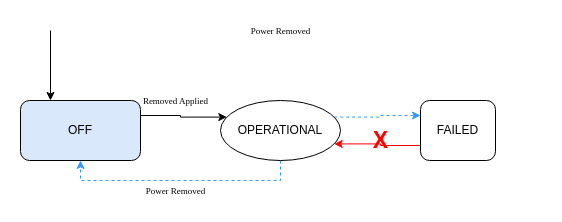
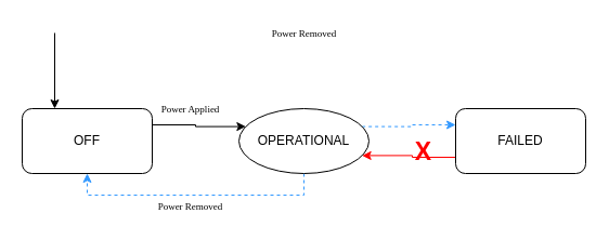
- <mxCell id="12" value="&lt;font style=&quot;font-size: 9px&quot;&gt;&lt;font style=&quot;font-size: 9px&quot; face=&quot;Verdana&quot;&gt;Removed Applied&lt;/font&gt;&lt;br&gt;&lt;/font&gt;" style="text;html=1;align=center;verticalAlign=middle;resizable=0;points=[];autosize=1;" vertex="1" parent="1"><mxGeometry x="130" y="90" width="90" height="20" as="geometry" /></mxCell>
+ <mxCell id="12" value="&lt;font style=&quot;font-size: 9px&quot;&gt;&lt;font style=&quot;font-size: 9px&quot; face=&quot;Verdana&quot;&gt;Power Applied&lt;/font&gt;&lt;br&gt;&lt;/font&gt;" style="text;html=1;align=center;verticalAlign=middle;resizable=0;points=[];autosize=1;" vertex="1" parent="1"><mxGeometry x="130" y="90" width="90" height="20" as="geometry" /></mxCell>
- <mxCell id="3" value="OFF" style="rounded=1;whiteSpace=wrap;html=1;fillColor=#dae8fc;" vertex="1" parent="1"><mxGeometry x="20" y="100" width="120" height="60" as="geometry" /></mxCell>
+ <mxCell id="3" value="OFF" style="rounded=1;whiteSpace=wrap;html=1;" vertex="1" parent="1"><mxGeometry x="20" y="100" width="120" height="60" as="geometry" /></mxCell>
- <mxCell id="8" value="FAILED" style="rounded=1;whiteSpace=wrap;html=1;" vertex="1" parent="1"><mxGeometry x="420" y="100" width="75" height="60" as="geometry" /></mxCell>
+ <mxCell id="8" value="FAILED" style="rounded=1;whiteSpace=wrap;html=1;" vertex="1" parent="1"><mxGeometry x="420" y="100" width="120" height="60" as="geometry" /></mxCell>
- <mxCell id="10" value="&lt;font style=&quot;font-size: 23px&quot;&gt;&lt;b&gt;&lt;font style=&quot;font-size: 23px&quot; color=&quot;#FF0000&quot;&gt;X&lt;/font&gt;&lt;/b&gt;&lt;/font&gt;" style="text;html=1;align=center;verticalAlign=middle;resizable=0;points=[];autosize=1;" vertex="1" parent="1"><mxGeometry x="365" y="130" width="30" height="20" as="geometry" /></mxCell>
+ <mxCell id="10" value="&lt;font style=&quot;font-size: 23px&quot;&gt;&lt;b&gt;&lt;font style=&quot;font-size: 23px&quot; color=&quot;#FF0000&quot;&gt;X&lt;/font&gt;&lt;/b&gt;&lt;/font&gt;" style="text;html=1;align=center;verticalAlign=middle;resizable=0;points=[];autosize=1;" vertex="1" parent="1"><mxGeometry x="375" y="130" width="30" height="20" as="geometry" /></mxCell>
